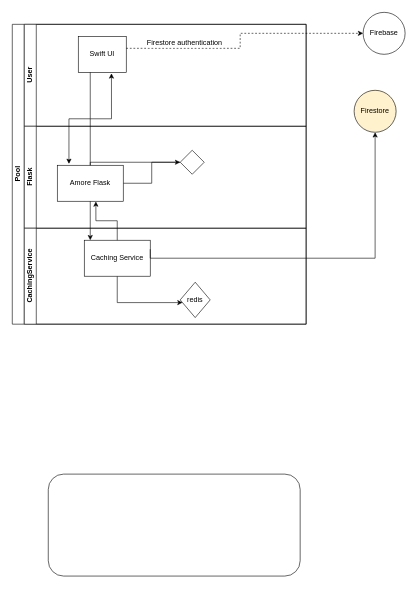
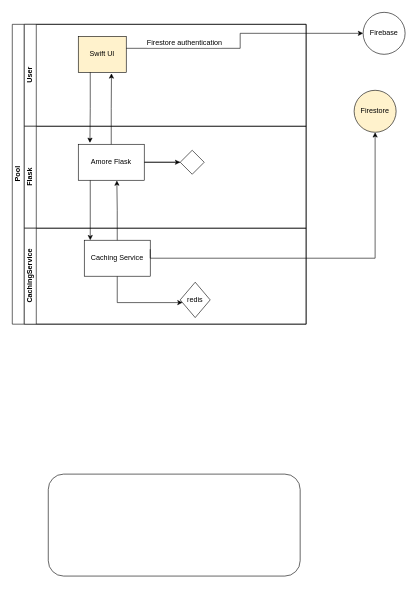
- <mxCell id="19" value="" style="edgeStyle=orthogonalEdgeStyle;rounded=0;orthogonalLoop=1;jettySize=auto;html=1;endArrow=classic;endFill=1;dashed=1;" parent="1" source="5" target="18" edge="1"><mxGeometry relative="1" as="geometry"><Array as="points"><mxPoint x="400" y="80" /><mxPoint x="400" y="55" /></Array></mxGeometry></mxCell>
+ <mxCell id="19" value="" style="edgeStyle=orthogonalEdgeStyle;rounded=0;orthogonalLoop=1;jettySize=auto;html=1;endArrow=classic;endFill=1;" parent="1" source="5" target="18" edge="1"><mxGeometry relative="1" as="geometry"><Array as="points"><mxPoint x="400" y="80" /><mxPoint x="400" y="55" /></Array></mxGeometry></mxCell>
- <mxCell id="5" value="Swift UI" style="rounded=0;whiteSpace=wrap;html=1;fontFamily=Helvetica;fontSize=12;fontColor=#000000;align=center;" parent="4" vertex="1"><mxGeometry x="90" y="20" width="80" height="60" as="geometry" /></mxCell>
+ <mxCell id="5" value="Swift UI" style="rounded=0;whiteSpace=wrap;html=1;fontFamily=Helvetica;fontSize=12;fontColor=#000000;align=center;fillColor=#fff2cc;" parent="4" vertex="1"><mxGeometry x="90" y="20" width="80" height="60" as="geometry" /></mxCell>
- <mxCell id="9" value="Amore Flask" style="rounded=0;whiteSpace=wrap;html=1;fontFamily=Helvetica;fontSize=12;fontColor=#000000;align=center;" parent="7" vertex="1"><mxGeometry x="55" y="65" width="110" height="60" as="geometry" /></mxCell>
+ <mxCell id="9" value="Amore Flask" style="rounded=0;whiteSpace=wrap;html=1;fontFamily=Helvetica;fontSize=12;fontColor=#000000;align=center;" parent="7" vertex="1"><mxGeometry x="90" y="30" width="110" height="60" as="geometry" /></mxCell>
